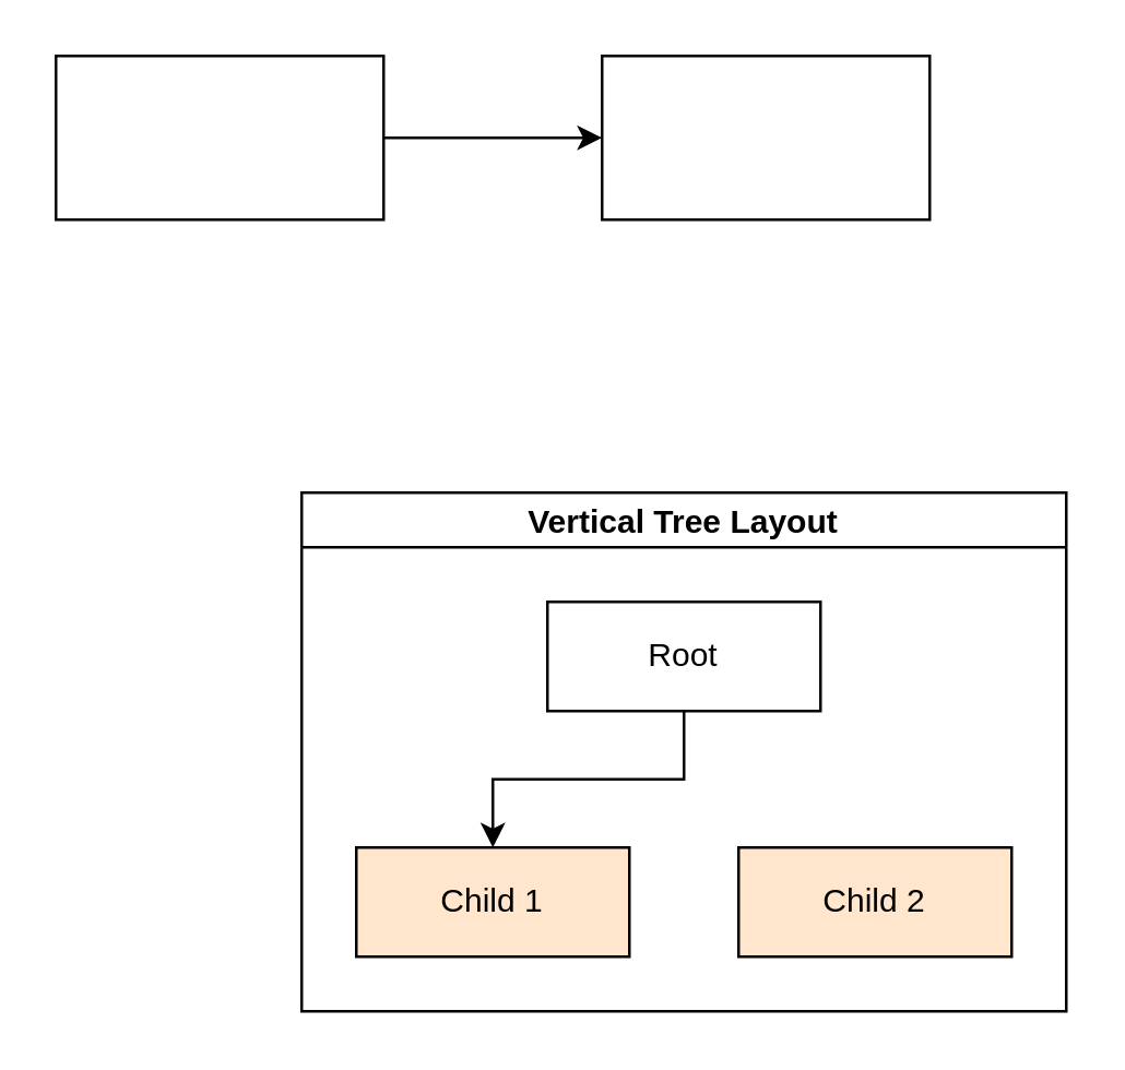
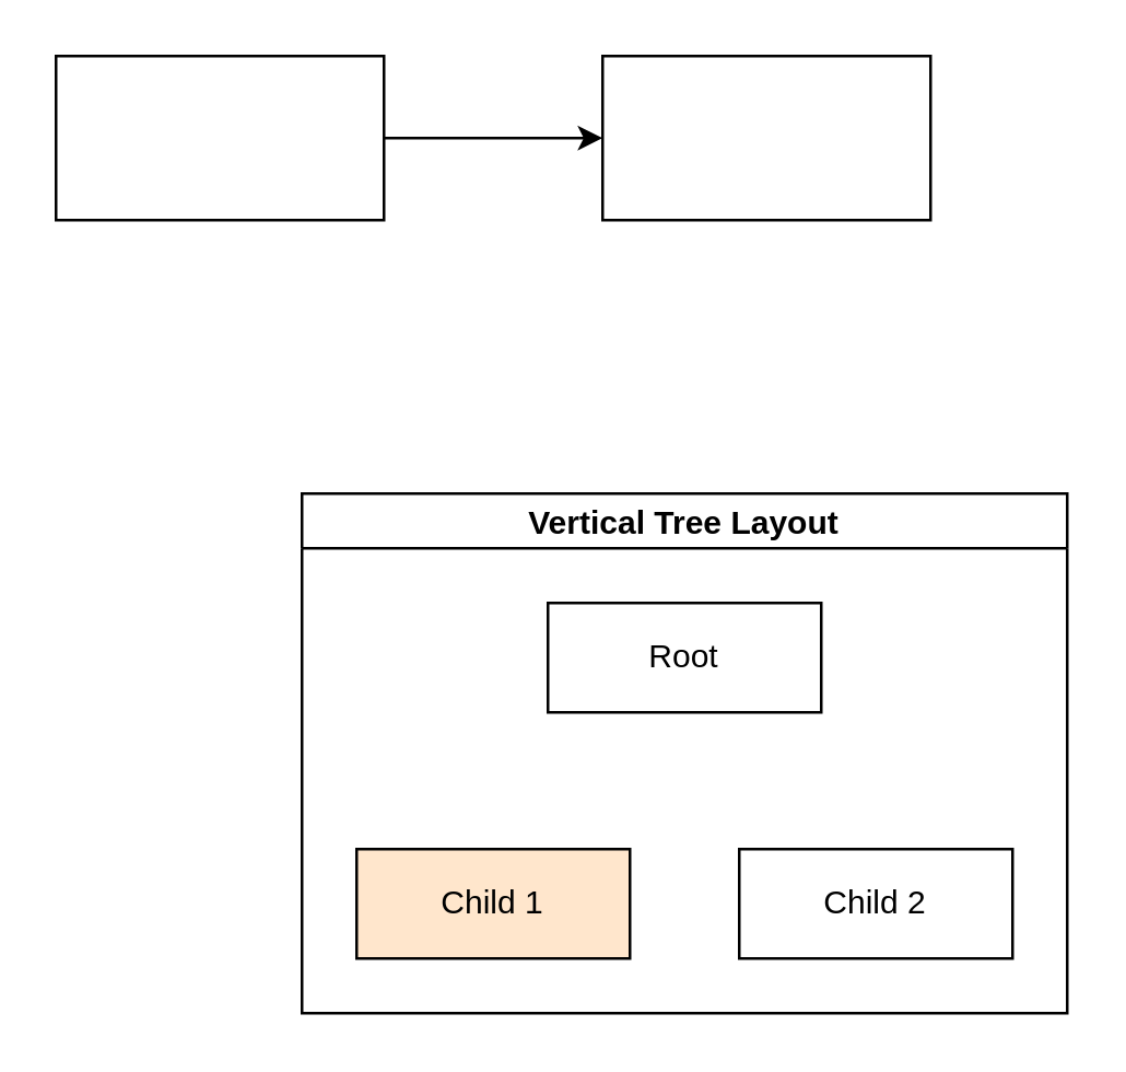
- <mxCell id="8" value="" style="edgeStyle=elbowEdgeStyle;elbow=vertical;html=1;rounded=0;" edge="1" parent="5" source="6" target="7"><mxGeometry relative="1" as="geometry" /></mxCell>
- <mxCell id="9" value="Child 2" style="whiteSpace=wrap;html=1;fillColor=#ffe6cc;" vertex="1" parent="5"><mxGeometry x="160" y="130" width="100" height="40" as="geometry" /></mxCell>
+ <mxCell id="9" value="Child 2" style="whiteSpace=wrap;html=1;" vertex="1" parent="5"><mxGeometry x="160" y="130" width="100" height="40" as="geometry" /></mxCell>
